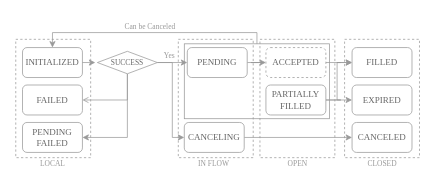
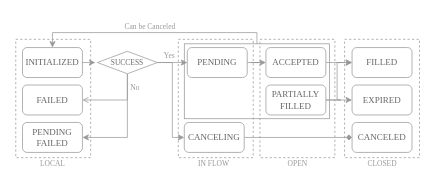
- <mxCell id="17" value="&lt;font style=&quot;&quot; face=&quot;Times New Roman&quot;&gt;ACCEPTED&lt;/font&gt;" style="rounded=1;whiteSpace=wrap;html=1;fillColor=light-dark(#FFFFFF,#FFFFFF);strokeColor=light-dark(#999999,#999999);fontColor=#666666;dashed=1;" parent="1" vertex="1"><mxGeometry x="354" y="63" width="80" height="40" as="geometry" /></mxCell>
+ <mxCell id="17" value="&lt;font style=&quot;&quot; face=&quot;Times New Roman&quot;&gt;ACCEPTED&lt;/font&gt;" style="rounded=1;whiteSpace=wrap;html=1;fillColor=light-dark(#FFFFFF,#FFFFFF);strokeColor=light-dark(#999999,#999999);fontColor=#666666;" parent="1" vertex="1"><mxGeometry x="354" y="63" width="80" height="40" as="geometry" /></mxCell>
+ <mxCell id="30" value="&lt;font style=&quot;font-size: 10px;&quot; face=&quot;Times New Roman&quot;&gt;No&lt;/font&gt;" style="text;html=1;align=center;verticalAlign=middle;resizable=0;points=[];autosize=1;strokeColor=none;fillColor=none;fontColor=#999999;" parent="1" vertex="1"><mxGeometry x="159" y="101" width="40" height="30" as="geometry" /></mxCell>
- <mxCell id="14" style="edgeStyle=orthogonalEdgeStyle;rounded=0;orthogonalLoop=1;jettySize=auto;html=1;entryX=0;entryY=0.5;entryDx=0;entryDy=0;strokeColor=light-dark(#999999,#999999);" parent="1" source="15" target="22" edge="1"><mxGeometry relative="1" as="geometry" /></mxCell>
+ <mxCell id="14" style="edgeStyle=orthogonalEdgeStyle;rounded=0;orthogonalLoop=1;jettySize=auto;html=1;entryX=0;entryY=0.5;entryDx=0;entryDy=0;strokeColor=light-dark(#999999,#999999);endArrow=diamond;" parent="1" source="15" target="22" edge="1"><mxGeometry relative="1" as="geometry" /></mxCell>
